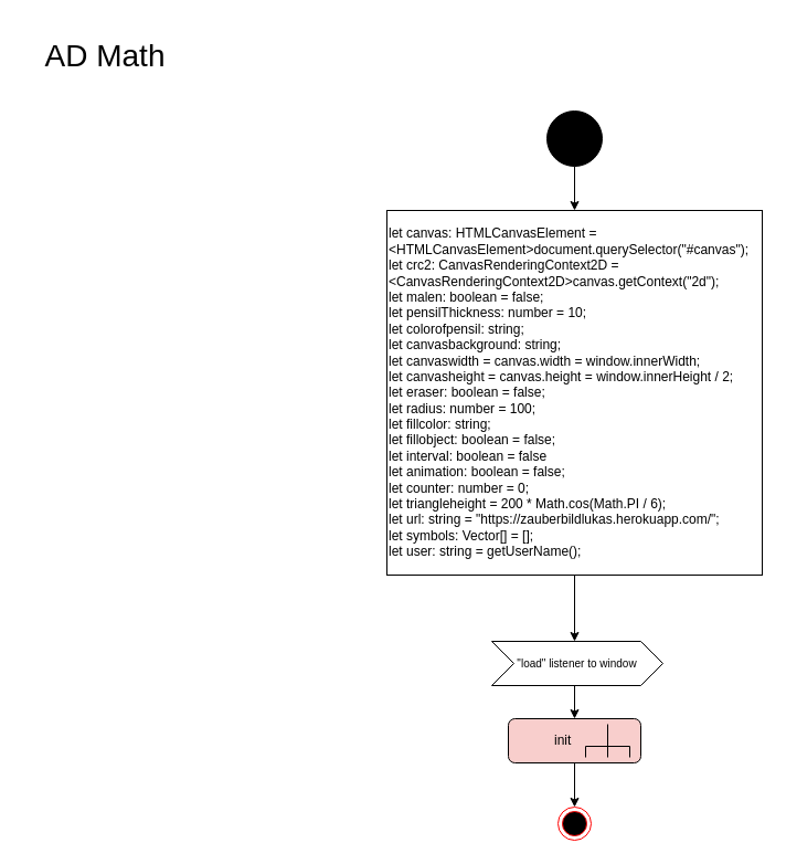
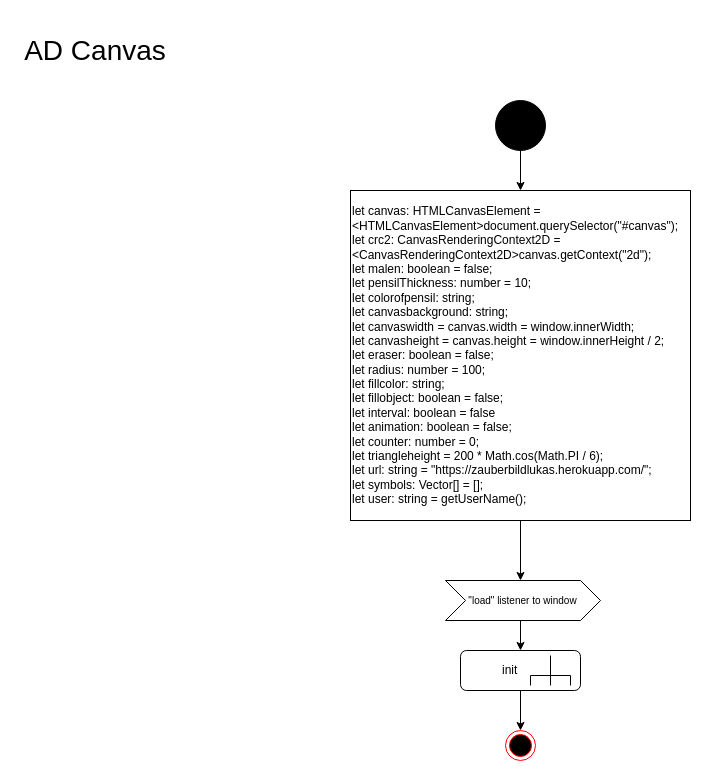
- <mxCell id="2" value="&lt;font style=&quot;font-size: 28px&quot;&gt;AD Math&lt;/font&gt;" style="text;html=1;strokeColor=none;fillColor=none;align=center;verticalAlign=middle;whiteSpace=wrap;rounded=0;" vertex="1" parent="1"><mxGeometry x="20" y="20" width="150" height="60" as="geometry" /></mxCell>
+ <mxCell id="2" value="&lt;font style=&quot;font-size: 28px&quot;&gt;AD Canvas&lt;/font&gt;" style="text;html=1;strokeColor=none;fillColor=none;align=center;verticalAlign=middle;whiteSpace=wrap;rounded=0;" vertex="1" parent="1"><mxGeometry x="20" y="20" width="150" height="60" as="geometry" /></mxCell>
- <mxCell id="9" value="&lt;blockquote style=&quot;margin: 0 0 0 40px ; border: none ; padding: 0px&quot;&gt;init&amp;nbsp;&lt;/blockquote&gt;" style="rounded=1;whiteSpace=wrap;html=1;fillColor=#f8cecc;align=left;" vertex="1" parent="1"><mxGeometry x="460" y="650" width="120" height="40" as="geometry" /></mxCell>
+ <mxCell id="9" value="&lt;blockquote style=&quot;margin: 0 0 0 40px ; border: none ; padding: 0px&quot;&gt;init&amp;nbsp;&lt;/blockquote&gt;" style="rounded=1;whiteSpace=wrap;html=1;fillColor=#ffffff;align=left;" vertex="1" parent="1"><mxGeometry x="460" y="650" width="120" height="40" as="geometry" /></mxCell>
